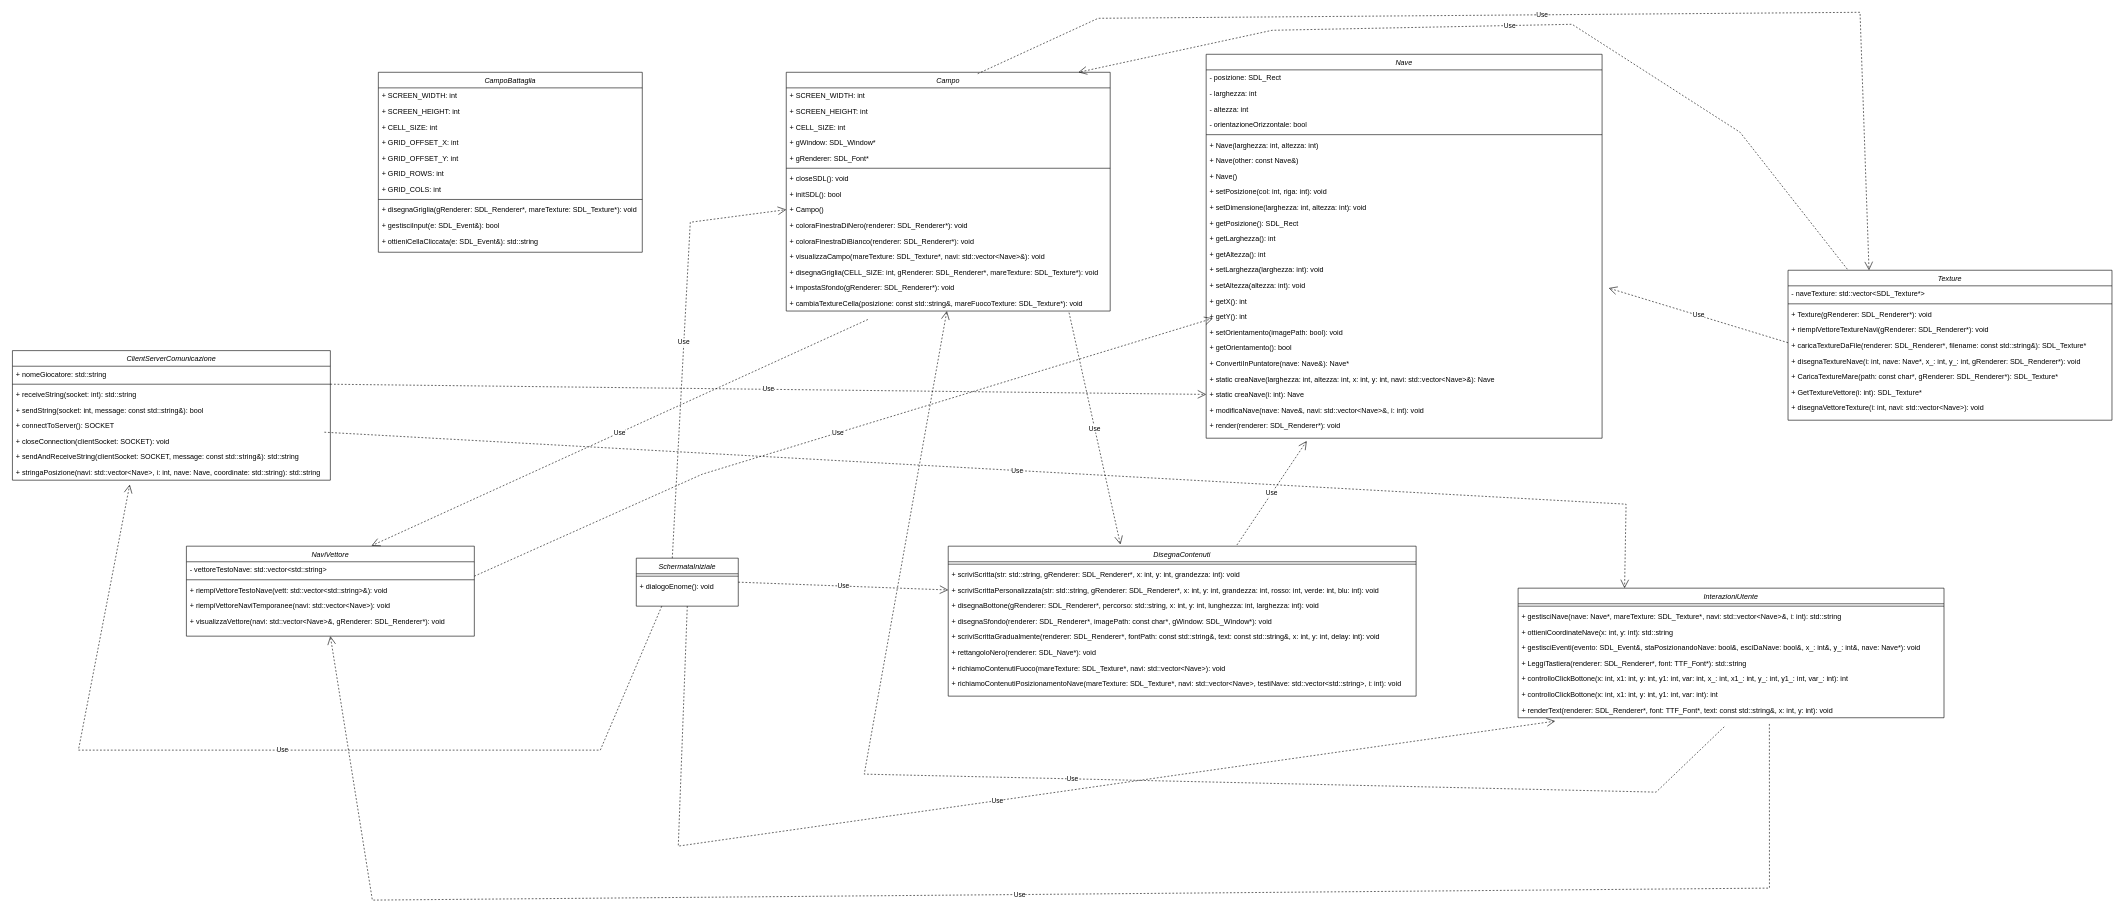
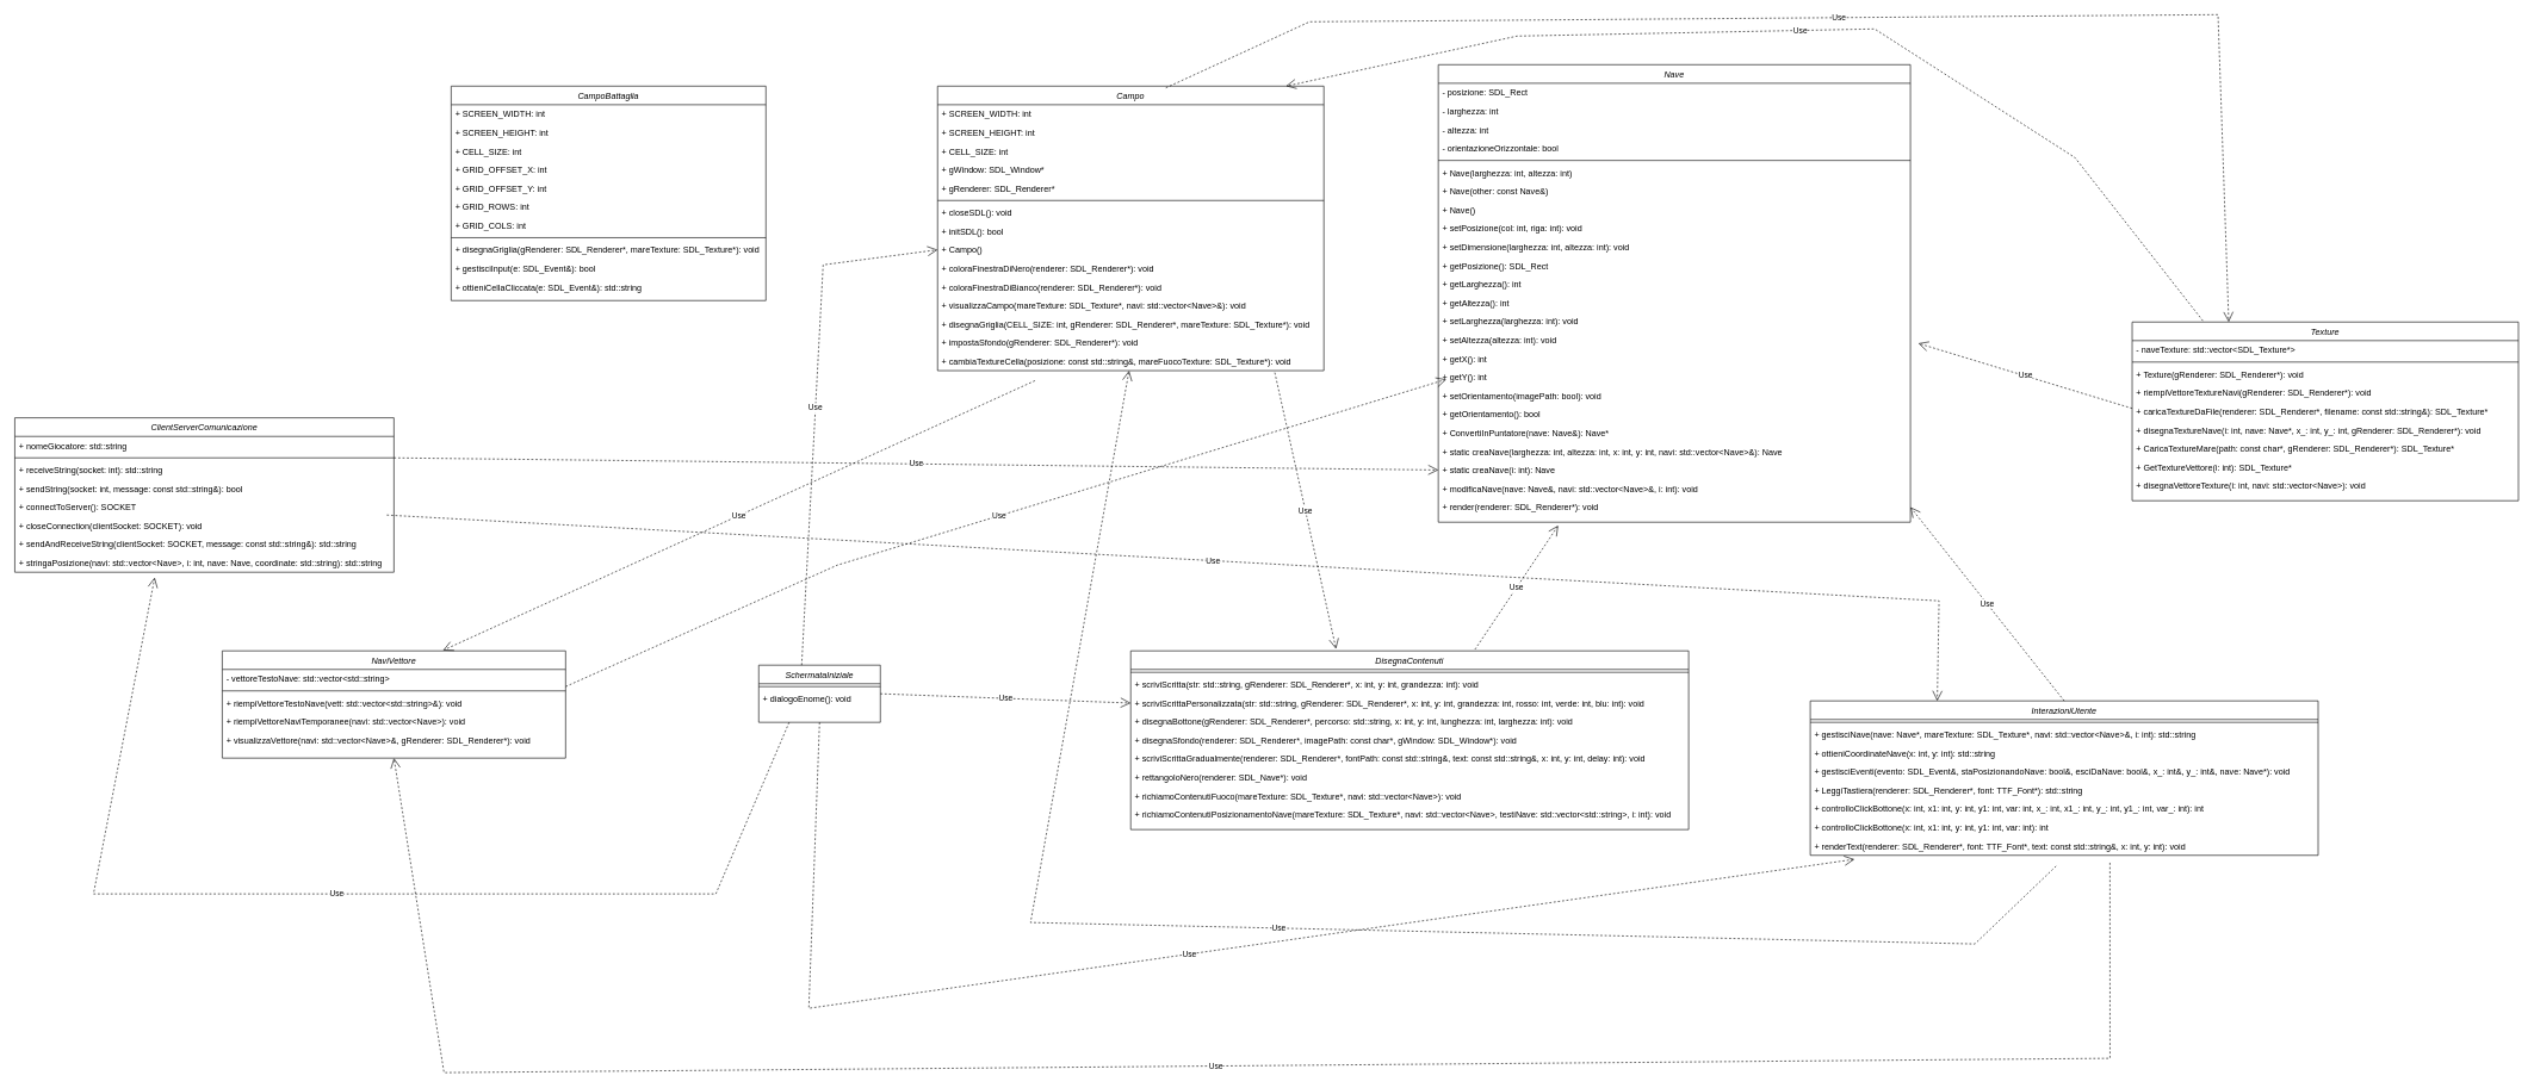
- <mxCell id="7" value="+ gRenderer: SDL_Font*" style="text;align=left;verticalAlign=top;spacingLeft=4;spacingRight=4;overflow=hidden;rotatable=0;points=[[0,0.5],[1,0.5]];portConstraint=eastwest;rounded=0;shadow=0;html=0;" parent="2" vertex="1"><mxGeometry y="130" width="540" height="26" as="geometry" /></mxCell>
+ <mxCell id="7" value="+ gRenderer: SDL_Renderer*" style="text;align=left;verticalAlign=top;spacingLeft=4;spacingRight=4;overflow=hidden;rotatable=0;points=[[0,0.5],[1,0.5]];portConstraint=eastwest;rounded=0;shadow=0;html=0;" parent="2" vertex="1"><mxGeometry y="130" width="540" height="26" as="geometry" /></mxCell>
+ <mxCell id="108" value="Use" style="endArrow=open;endSize=12;dashed=1;html=1;rounded=0;exitX=0.5;exitY=0;exitDx=0;exitDy=0;entryX=1;entryY=0.5;entryDx=0;entryDy=0;" edge="1" parent="1" source="37" target="103"><mxGeometry width="160" relative="1" as="geometry"><mxPoint x="3120" y="878" as="sourcePoint" /><mxPoint x="3240" y="848" as="targetPoint" /></mxGeometry></mxCell>
